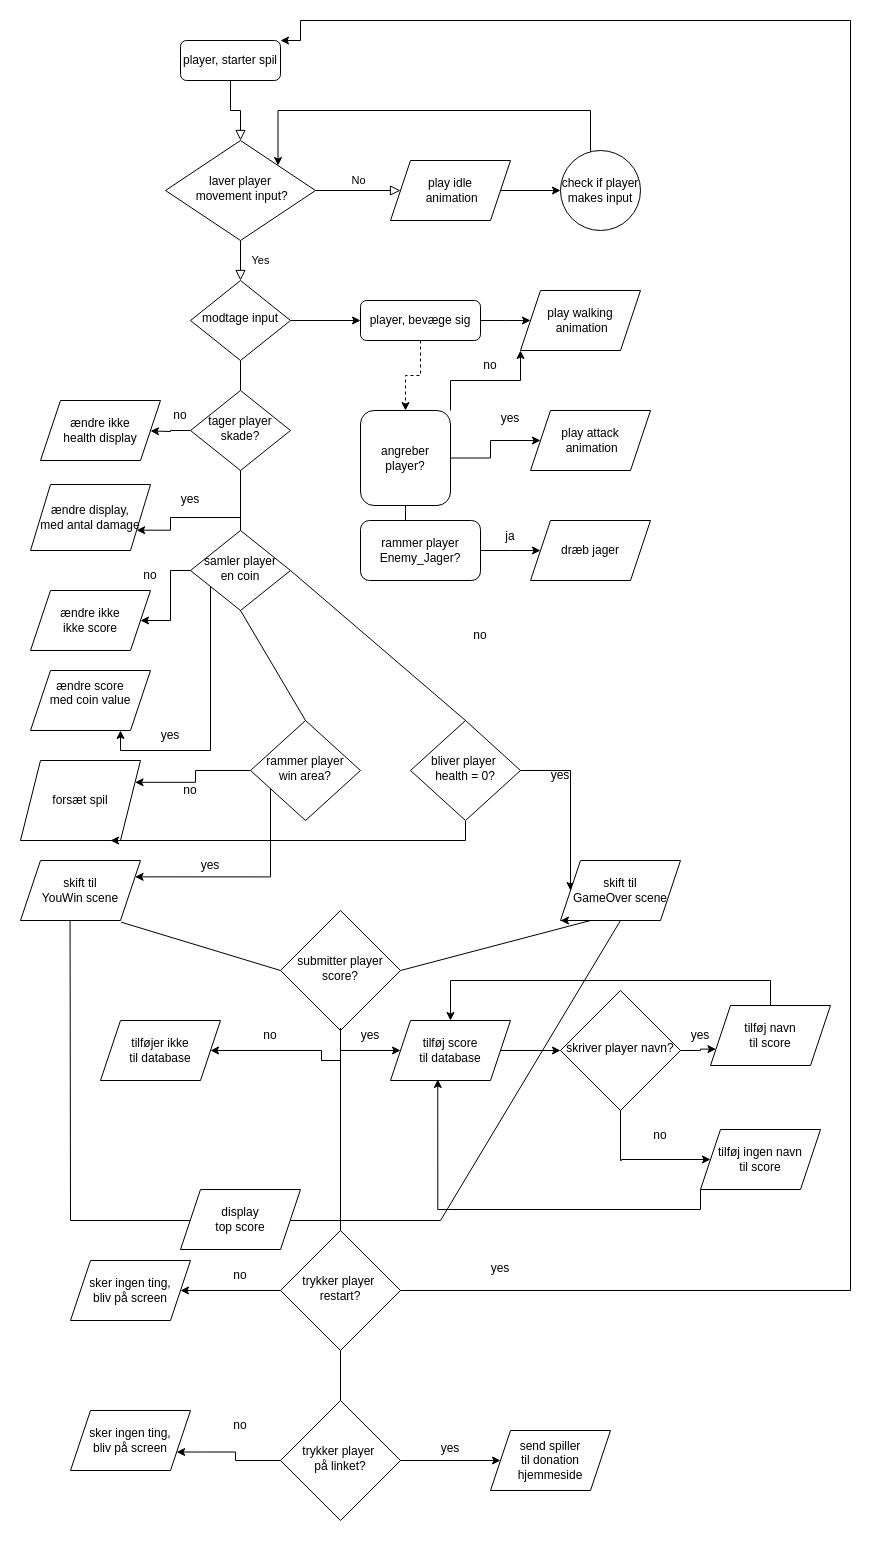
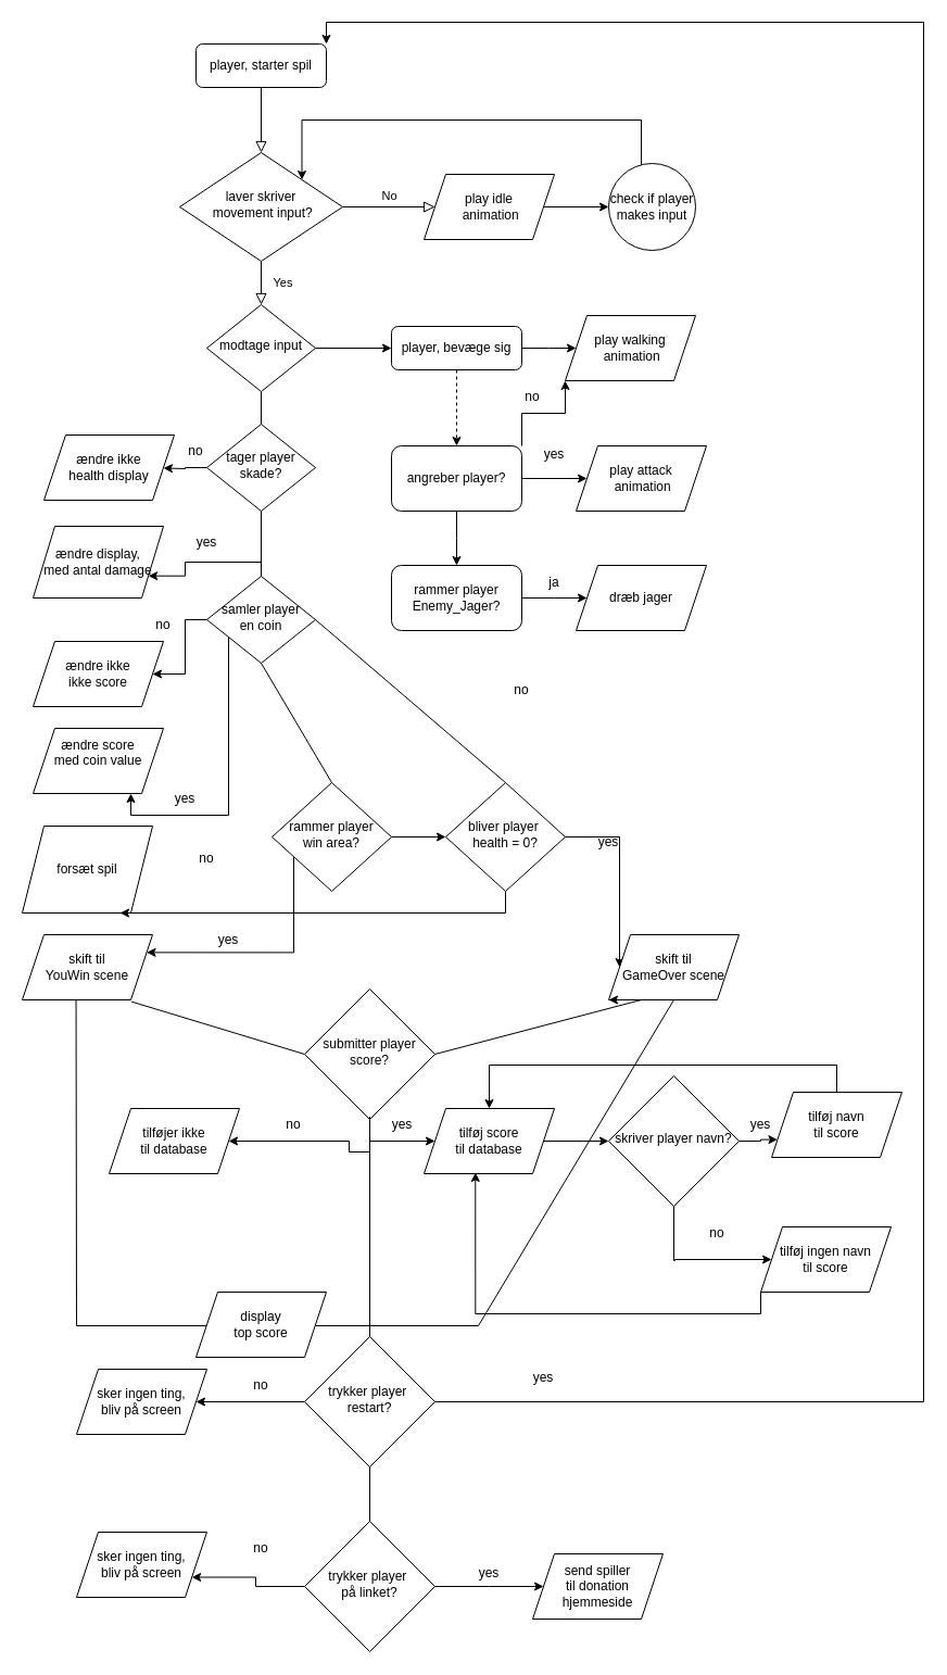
- <mxCell id="3" value="player, starter spil" style="rounded=1;whiteSpace=wrap;html=1;fontSize=12;glass=0;strokeWidth=1;shadow=0;" parent="1" vertex="1"><mxGeometry x="180" y="40" width="100" height="40" as="geometry" /></mxCell>
+ <mxCell id="3" value="player, starter spil" style="rounded=1;whiteSpace=wrap;html=1;fontSize=12;glass=0;strokeWidth=1;shadow=0;" parent="1" vertex="1"><mxGeometry x="180" y="40" width="120" height="40" as="geometry" /></mxCell>
- <mxCell id="6" value="laver player&lt;br&gt;&amp;nbsp;movement input?" style="rhombus;whiteSpace=wrap;html=1;shadow=0;fontFamily=Helvetica;fontSize=12;align=center;strokeWidth=1;spacing=6;spacingTop=-4;" parent="1" vertex="1"><mxGeometry x="165" y="140" width="150" height="100" as="geometry" /></mxCell>
+ <mxCell id="6" value="laver skriver&lt;br&gt;&amp;nbsp;movement input?" style="rhombus;whiteSpace=wrap;html=1;shadow=0;fontFamily=Helvetica;fontSize=12;align=center;strokeWidth=1;spacing=6;spacingTop=-4;" parent="1" vertex="1"><mxGeometry x="165" y="140" width="150" height="100" as="geometry" /></mxCell>
- <mxCell id="20" value="angreber player?" style="whiteSpace=wrap;html=1;rounded=1;glass=0;strokeWidth=1;shadow=0;" vertex="1" parent="1"><mxGeometry x="360" y="410" width="90" height="95" as="geometry" /></mxCell>
+ <mxCell id="20" value="angreber player?" style="whiteSpace=wrap;html=1;rounded=1;glass=0;strokeWidth=1;shadow=0;" vertex="1" parent="1"><mxGeometry x="360" y="410" width="120" height="60" as="geometry" /></mxCell>
- <mxCell id="44" style="edgeStyle=orthogonalEdgeStyle;rounded=0;orthogonalLoop=1;jettySize=auto;html=1;entryX=1;entryY=0.25;entryDx=0;entryDy=0;" edge="1" parent="1" source="46" target="47"><mxGeometry relative="1" as="geometry" /></mxCell>
+ <mxCell id="44" style="edgeStyle=orthogonalEdgeStyle;rounded=0;orthogonalLoop=1;jettySize=auto;html=1;" edge="1" parent="1" source="46" target="50"><mxGeometry relative="1" as="geometry" /></mxCell>
